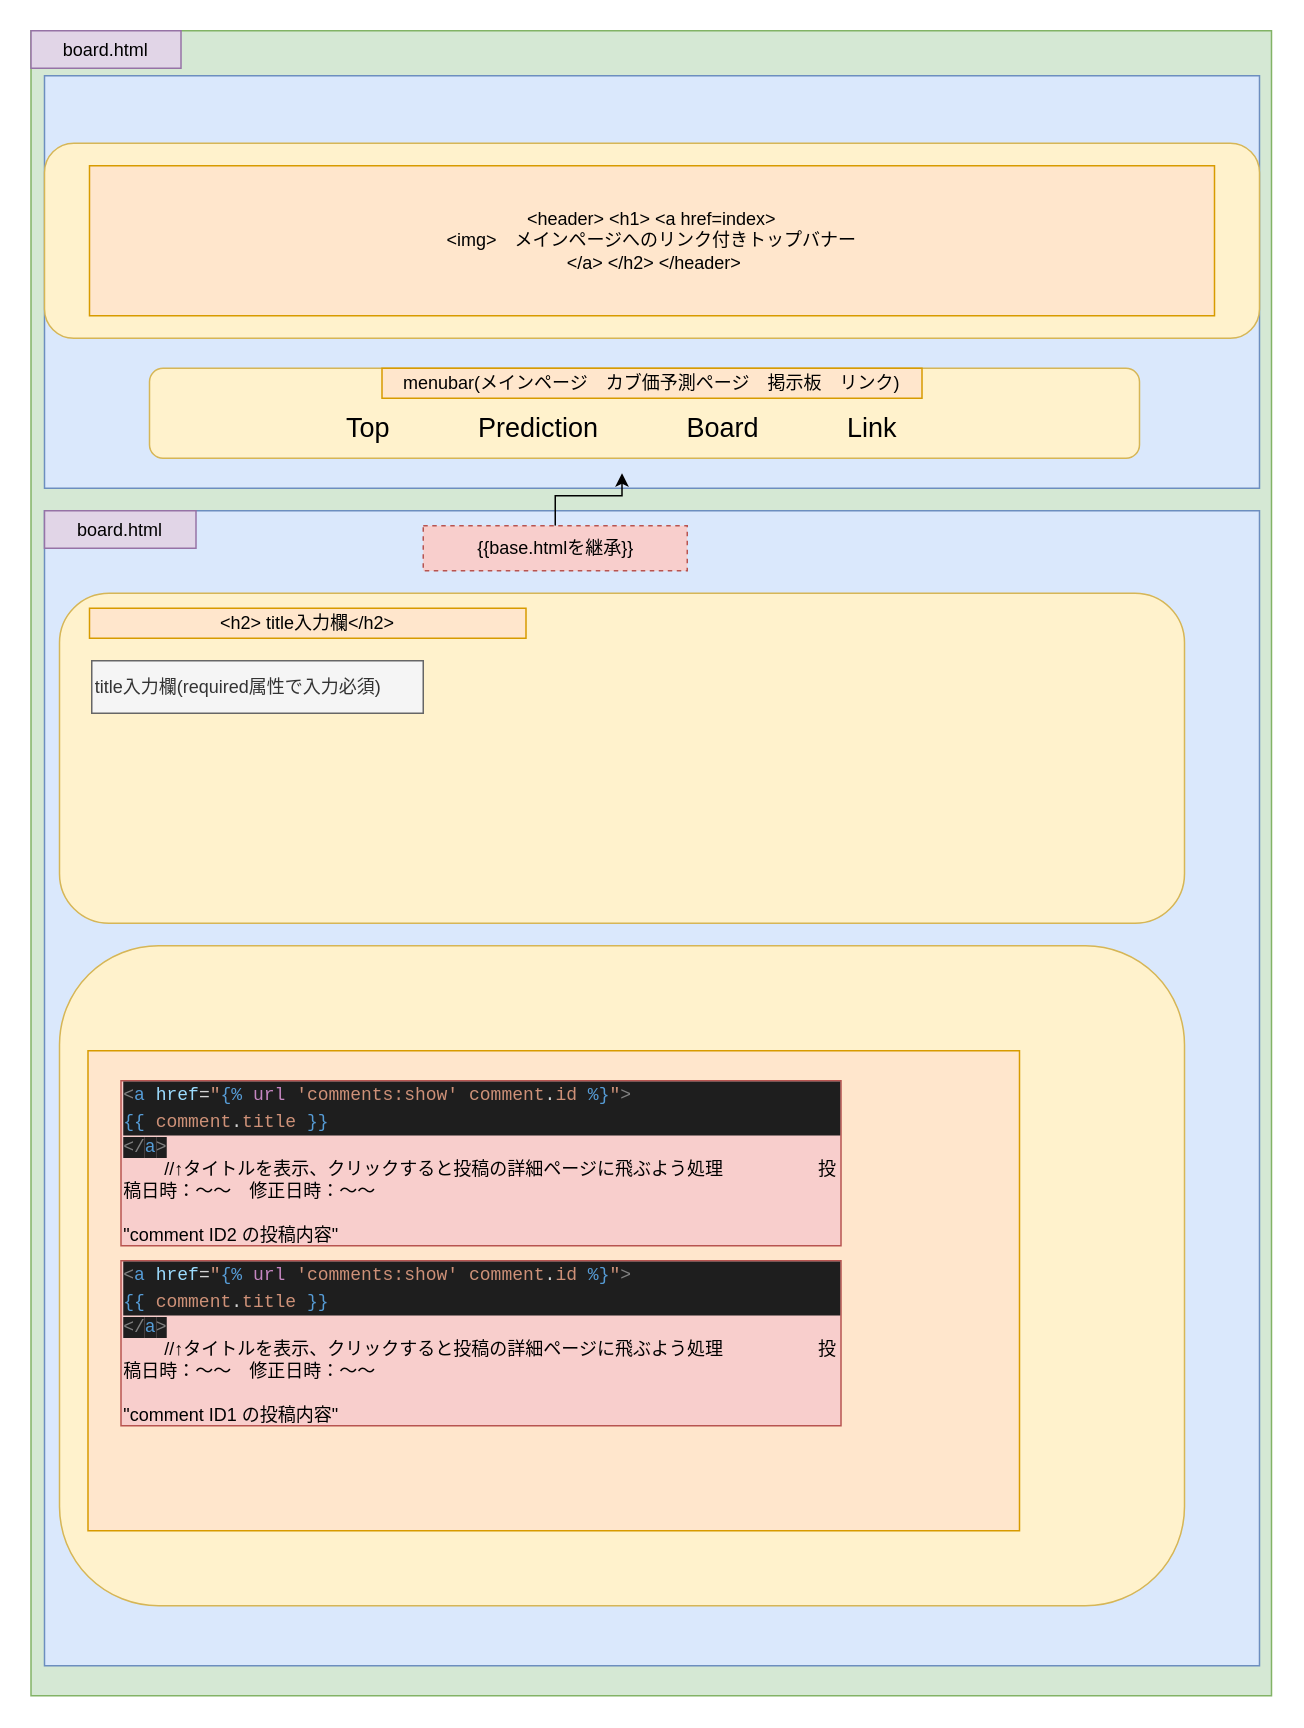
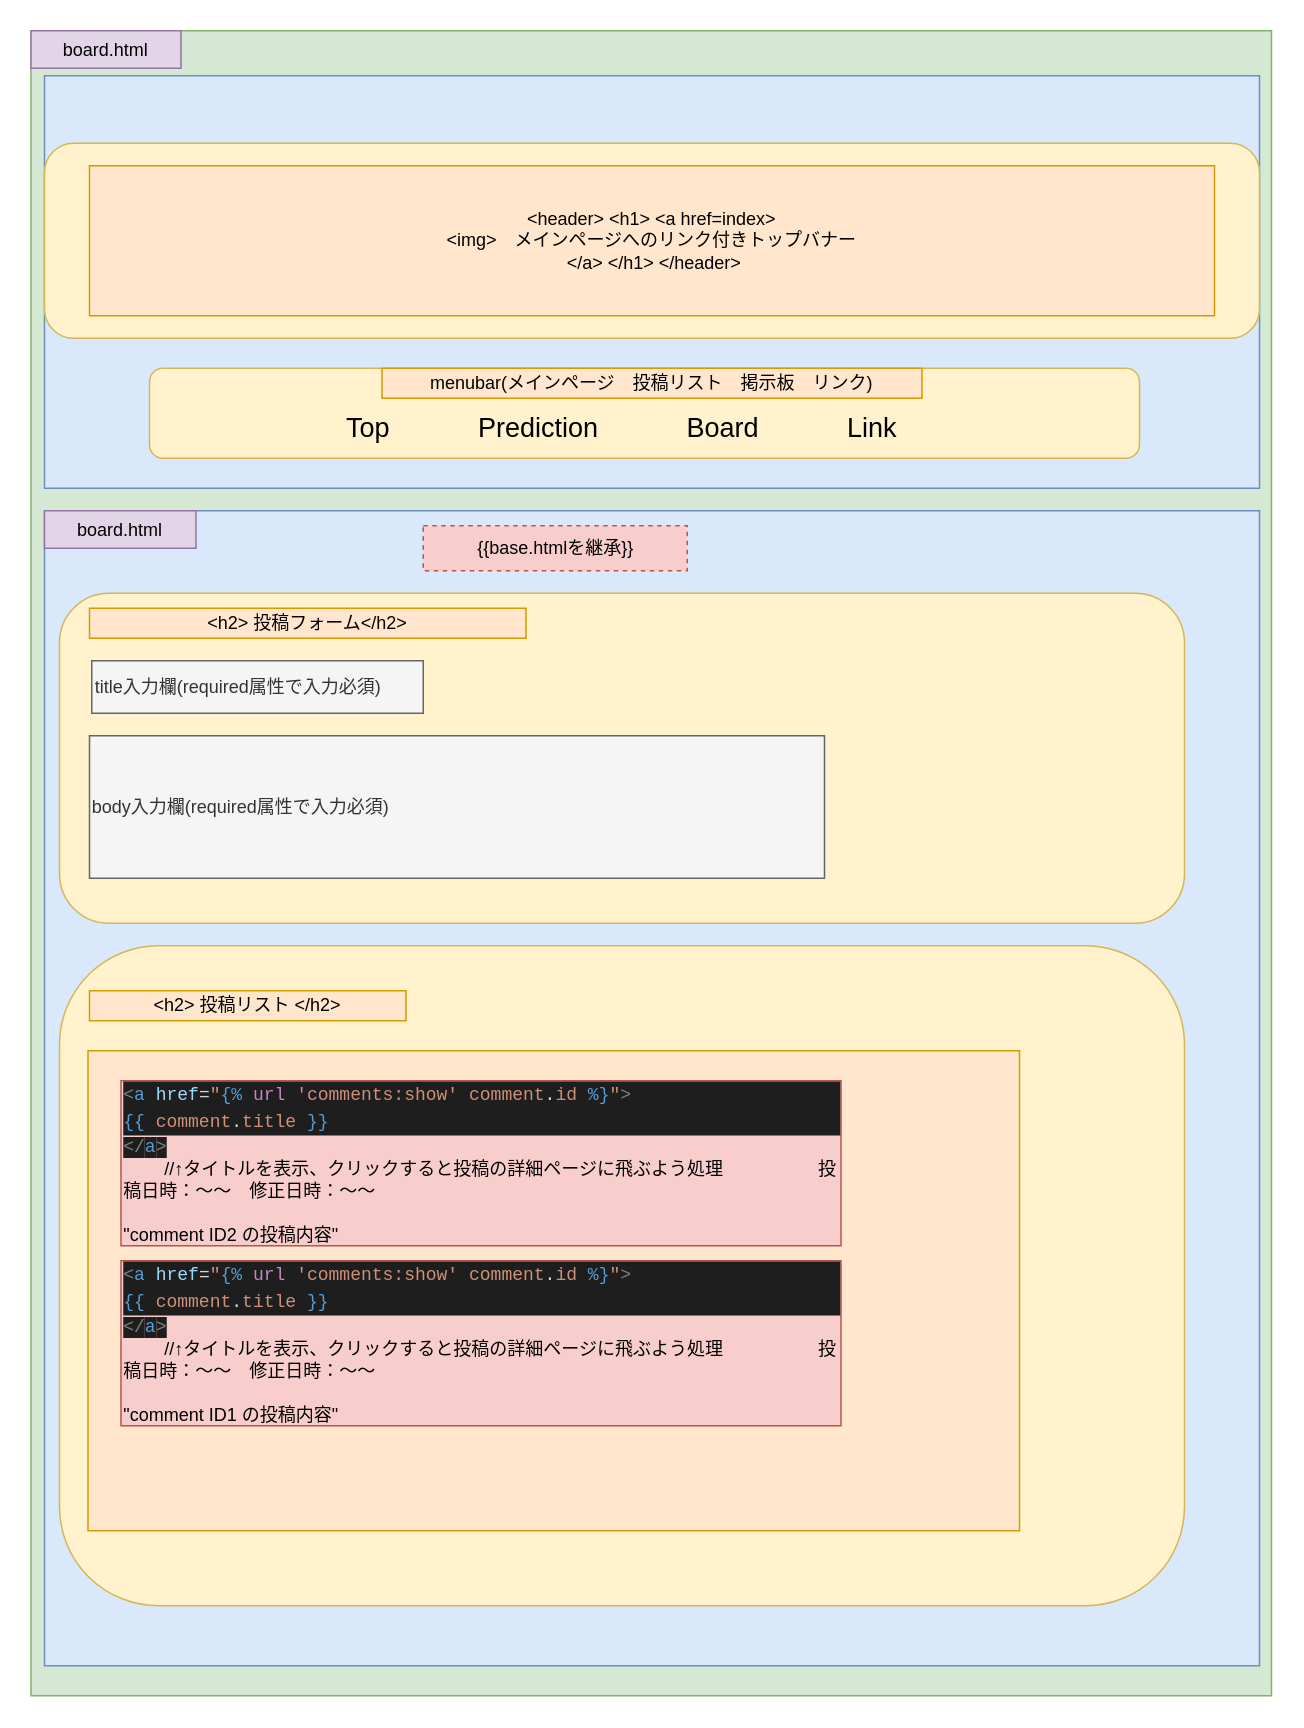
- <mxCell id="6" value="&amp;lt;header&amp;gt; &amp;lt;h1&amp;gt; &amp;lt;a href=index&amp;gt;&lt;br&gt;&amp;lt;img&amp;gt;　メインページへのリンク付きトップバナー&lt;br&gt;&amp;nbsp;&amp;lt;/a&amp;gt; &amp;lt;/h2&amp;gt; &amp;lt;/header&amp;gt;" style="text;html=1;strokeColor=#d79b00;fillColor=#ffe6cc;align=center;verticalAlign=middle;whiteSpace=wrap;rounded=0;" vertex="1" parent="1"><mxGeometry x="59" y="110" width="750" height="100" as="geometry" /></mxCell>
+ <mxCell id="6" value="&amp;lt;header&amp;gt; &amp;lt;h1&amp;gt; &amp;lt;a href=index&amp;gt;&lt;br&gt;&amp;lt;img&amp;gt;　メインページへのリンク付きトップバナー&lt;br&gt;&amp;nbsp;&amp;lt;/a&amp;gt; &amp;lt;/h1&amp;gt; &amp;lt;/header&amp;gt;" style="text;html=1;strokeColor=#d79b00;fillColor=#ffe6cc;align=center;verticalAlign=middle;whiteSpace=wrap;rounded=0;" vertex="1" parent="1"><mxGeometry x="59" y="110" width="750" height="100" as="geometry" /></mxCell>
- <mxCell id="8" value="&lt;font face=&quot;helvetica&quot;&gt;menubar(メインページ　カブ価予測ページ　掲示板　リンク)&lt;/font&gt;" style="text;html=1;strokeColor=#d79b00;fillColor=#ffe6cc;align=center;verticalAlign=middle;whiteSpace=wrap;rounded=0;" vertex="1" parent="1"><mxGeometry x="254" y="245" width="360" height="20" as="geometry" /></mxCell>
+ <mxCell id="8" value="&lt;font face=&quot;helvetica&quot;&gt;menubar(メインページ　投稿リスト　掲示板　リンク)&lt;/font&gt;" style="text;html=1;strokeColor=#d79b00;fillColor=#ffe6cc;align=center;verticalAlign=middle;whiteSpace=wrap;rounded=0;" vertex="1" parent="1"><mxGeometry x="254" y="245" width="360" height="20" as="geometry" /></mxCell>
- <mxCell id="18" value="" style="edgeStyle=orthogonalEdgeStyle;rounded=0;orthogonalLoop=1;jettySize=auto;html=1;" edge="1" parent="1" source="19" target="9"><mxGeometry relative="1" as="geometry" /></mxCell>
- <mxCell id="11" value="&amp;lt;h2&amp;gt; title入力欄&amp;lt;/h2&amp;gt;" style="text;html=1;strokeColor=#d79b00;fillColor=#ffe6cc;align=center;verticalAlign=middle;whiteSpace=wrap;rounded=0;" vertex="1" parent="1"><mxGeometry x="59" y="405" width="291" height="20" as="geometry" /></mxCell>
+ <mxCell id="11" value="&amp;lt;h2&amp;gt; 投稿フォーム&amp;lt;/h2&amp;gt;" style="text;html=1;strokeColor=#d79b00;fillColor=#ffe6cc;align=center;verticalAlign=middle;whiteSpace=wrap;rounded=0;" vertex="1" parent="1"><mxGeometry x="59" y="405" width="291" height="20" as="geometry" /></mxCell>
+ <mxCell id="12" value="body入力欄(required属性で入力必須)&lt;br&gt;&lt;div&gt;&lt;/div&gt;" style="text;html=1;align=left;verticalAlign=middle;whiteSpace=wrap;rounded=0;fillColor=#f5f5f5;strokeColor=#666666;fontColor=#333333;" vertex="1" parent="1"><mxGeometry x="59" y="490" width="490" height="95" as="geometry" /></mxCell>
+ <mxCell id="14" value="&amp;lt;h2&amp;gt; 投稿リスト &amp;lt;/h2&amp;gt;" style="text;html=1;strokeColor=#d79b00;fillColor=#ffe6cc;align=center;verticalAlign=middle;whiteSpace=wrap;rounded=0;" vertex="1" parent="1"><mxGeometry x="59" y="660" width="211" height="20" as="geometry" /></mxCell>
